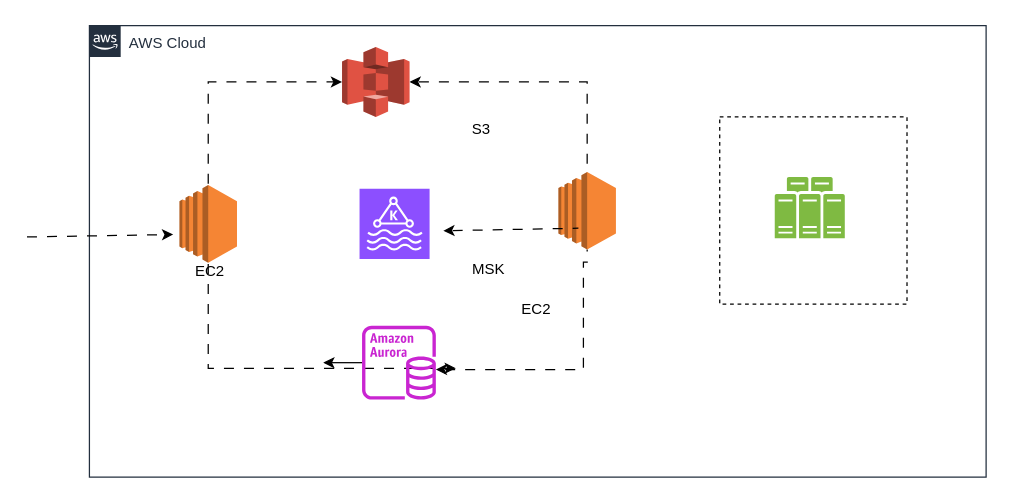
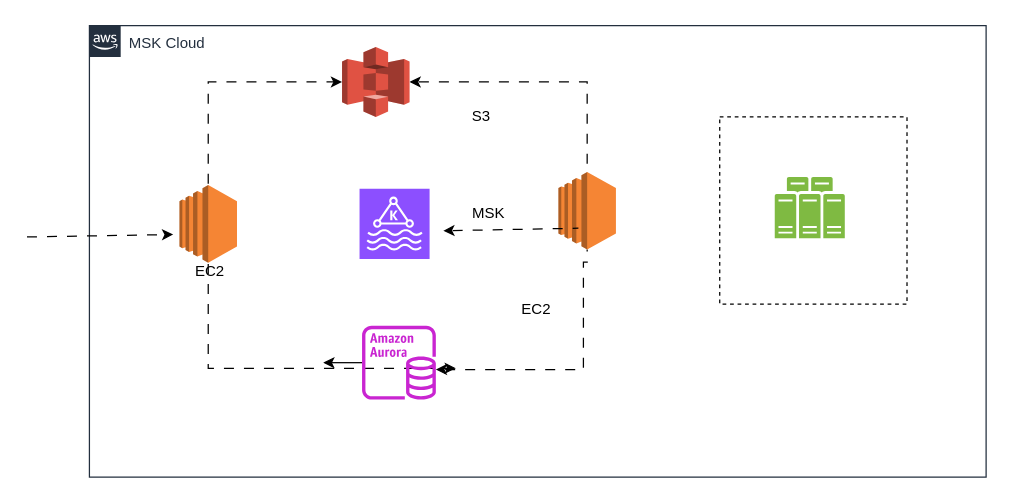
- <mxCell id="2" value="AWS Cloud" style="points=[[0,0],[0.25,0],[0.5,0],[0.75,0],[1,0],[1,0.25],[1,0.5],[1,0.75],[1,1],[0.75,1],[0.5,1],[0.25,1],[0,1],[0,0.75],[0,0.5],[0,0.25]];outlineConnect=0;gradientColor=none;html=1;whiteSpace=wrap;fontSize=12;fontStyle=0;container=1;pointerEvents=0;collapsible=0;recursiveResize=0;shape=mxgraph.aws4.group;grIcon=mxgraph.aws4.group_aws_cloud_alt;strokeColor=#232F3E;fillColor=none;verticalAlign=top;align=left;spacingLeft=30;fontColor=#232F3E;dashed=0;" vertex="1" parent="1"><mxGeometry x="71" y="20" width="717" height="361" as="geometry" /></mxCell>
+ <mxCell id="2" value="MSK Cloud" style="points=[[0,0],[0.25,0],[0.5,0],[0.75,0],[1,0],[1,0.25],[1,0.5],[1,0.75],[1,1],[0.75,1],[0.5,1],[0.25,1],[0,1],[0,0.75],[0,0.5],[0,0.25]];outlineConnect=0;gradientColor=none;html=1;whiteSpace=wrap;fontSize=12;fontStyle=0;container=1;pointerEvents=0;collapsible=0;recursiveResize=0;shape=mxgraph.aws4.group;grIcon=mxgraph.aws4.group_aws_cloud_alt;strokeColor=#232F3E;fillColor=none;verticalAlign=top;align=left;spacingLeft=30;fontColor=#232F3E;dashed=0;" vertex="1" parent="1"><mxGeometry x="71" y="20" width="717" height="361" as="geometry" /></mxCell>
- <mxCell id="8" value="S3" style="text;html=1;align=center;verticalAlign=middle;resizable=0;points=[];autosize=1;strokeColor=none;fillColor=none;" vertex="1" parent="2"><mxGeometry x="296.5" y="70" width="33" height="26" as="geometry" /></mxCell>
+ <mxCell id="8" value="S3" style="text;html=1;align=center;verticalAlign=middle;resizable=0;points=[];autosize=1;strokeColor=none;fillColor=none;" vertex="1" parent="2"><mxGeometry x="296.5" y="60" width="33" height="26" as="geometry" /></mxCell>
- <mxCell id="12" value="MSK" style="text;html=1;align=center;verticalAlign=middle;resizable=0;points=[];autosize=1;strokeColor=none;fillColor=none;" vertex="1" parent="2"><mxGeometry x="297" y="182" width="44" height="26" as="geometry" /></mxCell>
+ <mxCell id="12" value="MSK" style="text;html=1;align=center;verticalAlign=middle;resizable=0;points=[];autosize=1;strokeColor=none;fillColor=none;" vertex="1" parent="2"><mxGeometry x="297" y="137" width="44" height="26" as="geometry" /></mxCell>
